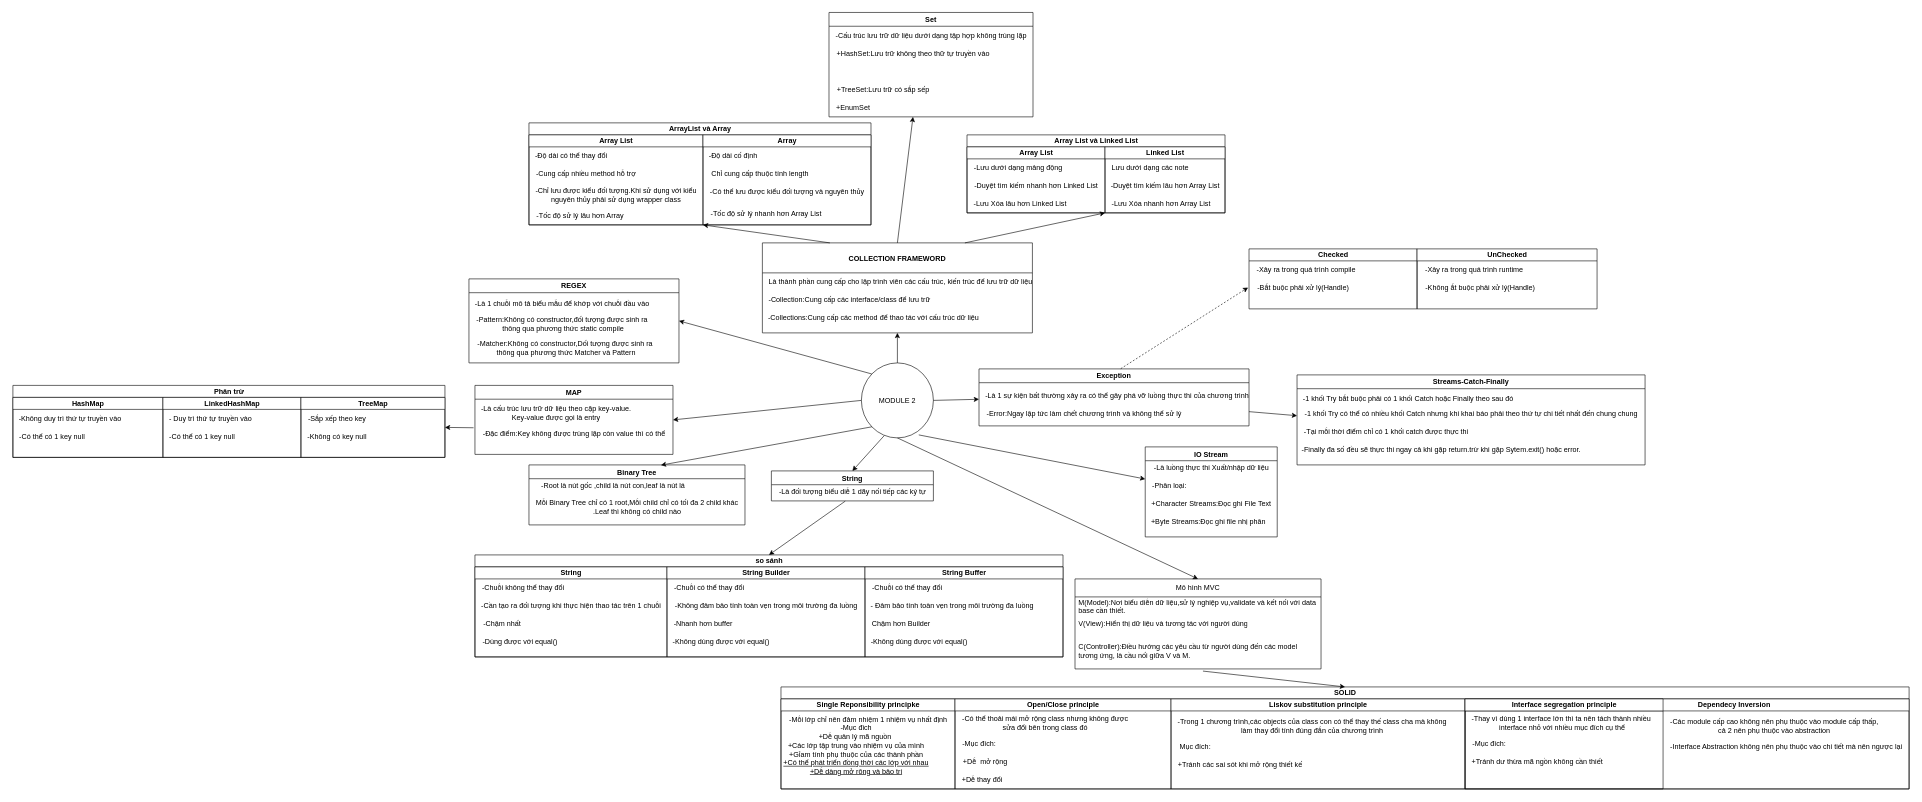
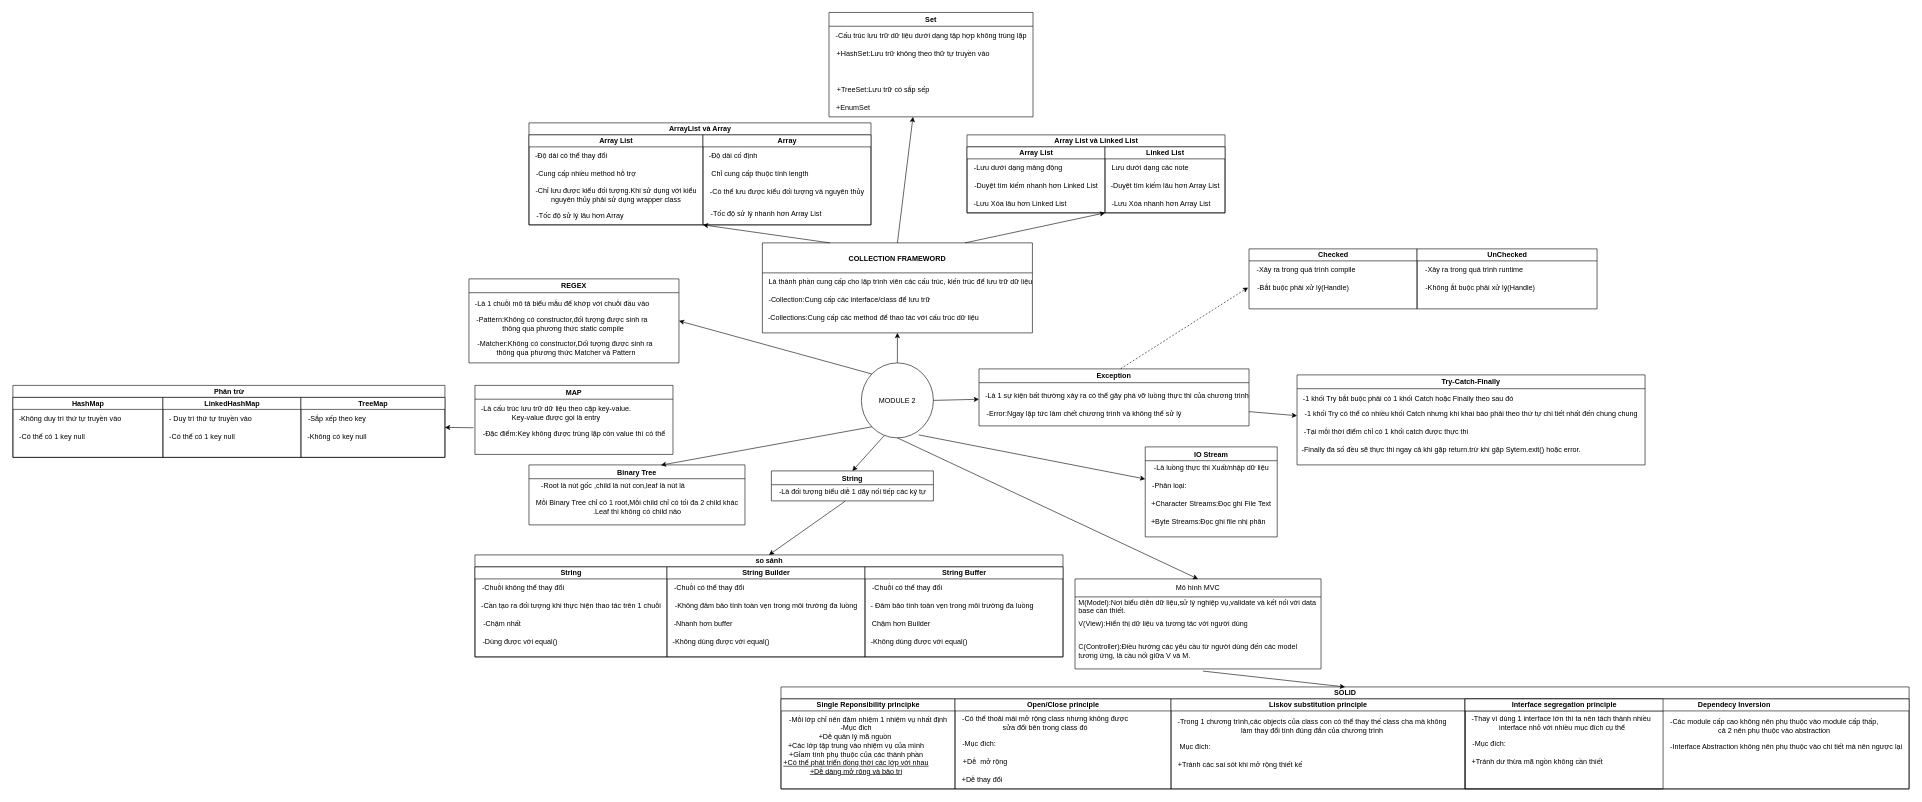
- <mxCell id="71" value="Streams-Catch-Finally" style="swimlane;startSize=23;" vertex="1" parent="1"><mxGeometry x="2161" y="624" width="580" height="150" as="geometry" /></mxCell>
+ <mxCell id="71" value="Try-Catch-Finally" style="swimlane;startSize=23;" vertex="1" parent="1"><mxGeometry x="2161" y="624" width="580" height="150" as="geometry" /></mxCell>
- <mxCell id="57" value="" style="endArrow=classic;html=1;rounded=0;exitX=0;exitY=0.5;exitDx=0;exitDy=0;entryX=1;entryY=0.5;entryDx=0;entryDy=0;" edge="1" parent="1" source="2" target="36"><mxGeometry width="50" height="50" relative="1" as="geometry"><mxPoint x="1391" y="614" as="sourcePoint" /><mxPoint x="1441" y="564" as="targetPoint" /></mxGeometry></mxCell>
